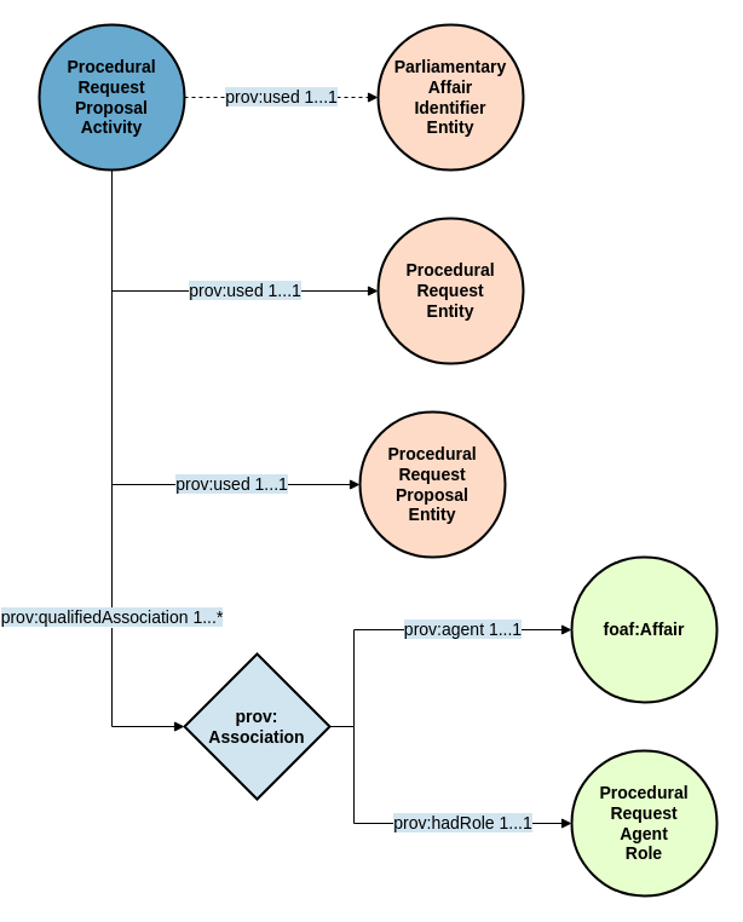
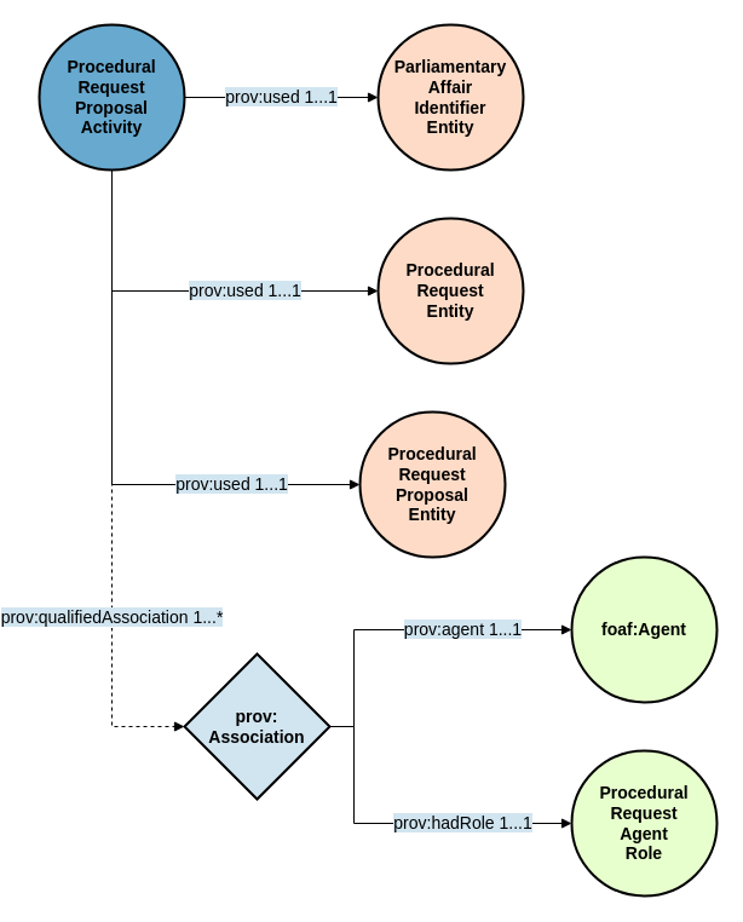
- <mxCell id="4" value="&lt;span style=&quot;background-color: rgb(209, 229, 240);&quot;&gt;&lt;font&gt;prov:used 1...1&lt;/font&gt;&lt;/span&gt;" style="endArrow=block;html=1;strokeColor=#000000;fontSize=14;fontColor=#000000;endFill=1;exitX=1;exitY=0.5;exitDx=0;exitDy=0;entryX=0;entryY=0.5;entryDx=0;entryDy=0;edgeStyle=orthogonalEdgeStyle;rounded=0;curved=0;dashed=1;" parent="1" source="2" target="3" edge="1"><mxGeometry width="50" height="50" relative="1" as="geometry"><mxPoint x="250" y="450" as="sourcePoint" /><mxPoint x="390" y="450" as="targetPoint" /><mxPoint as="offset" /></mxGeometry></mxCell>
+ <mxCell id="4" value="&lt;span style=&quot;background-color: rgb(209, 229, 240);&quot;&gt;&lt;font&gt;prov:used 1...1&lt;/font&gt;&lt;/span&gt;" style="endArrow=block;html=1;strokeColor=#000000;fontSize=14;fontColor=#000000;endFill=1;exitX=1;exitY=0.5;exitDx=0;exitDy=0;entryX=0;entryY=0.5;entryDx=0;entryDy=0;edgeStyle=orthogonalEdgeStyle;rounded=0;curved=0;" parent="1" source="2" target="3" edge="1"><mxGeometry width="50" height="50" relative="1" as="geometry"><mxPoint x="250" y="450" as="sourcePoint" /><mxPoint x="390" y="450" as="targetPoint" /><mxPoint as="offset" /></mxGeometry></mxCell>
- <mxCell id="8" value="&lt;b&gt;foaf:Affair&lt;/b&gt;" style="ellipse;whiteSpace=wrap;html=1;rounded=0;shadow=0;glass=0;comic=0;strokeColor=#000000;strokeWidth=2;fillColor=#E6FFCC;gradientColor=none;fontSize=14;fontColor=#000000;align=center;" vertex="1" parent="1"><mxGeometry x="460" y="460" width="120" height="120" as="geometry" /></mxCell>
+ <mxCell id="8" value="&lt;b&gt;foaf:Agent&lt;/b&gt;" style="ellipse;whiteSpace=wrap;html=1;rounded=0;shadow=0;glass=0;comic=0;strokeColor=#000000;strokeWidth=2;fillColor=#E6FFCC;gradientColor=none;fontSize=14;fontColor=#000000;align=center;" vertex="1" parent="1"><mxGeometry x="460" y="460" width="120" height="120" as="geometry" /></mxCell>
- <mxCell id="12" value="&lt;span style=&quot;background-color: rgb(209, 229, 240);&quot;&gt;&lt;font&gt;prov:qualifiedAssociation 1...*&lt;/font&gt;&lt;/span&gt;" style="endArrow=block;html=1;strokeColor=#000000;fontSize=14;fontColor=#000000;endFill=1;exitX=0.5;exitY=1;exitDx=0;exitDy=0;entryX=0;entryY=0.5;entryDx=0;entryDy=0;edgeStyle=orthogonalEdgeStyle;rounded=0;curved=0;" edge="1" parent="1" source="2" target="7"><mxGeometry x="0.423" width="50" height="50" relative="1" as="geometry"><mxPoint x="90" y="150" as="sourcePoint" /><mxPoint x="430" y="530" as="targetPoint" /><mxPoint as="offset" /></mxGeometry></mxCell>
+ <mxCell id="12" value="&lt;span style=&quot;background-color: rgb(209, 229, 240);&quot;&gt;&lt;font&gt;prov:qualifiedAssociation 1...*&lt;/font&gt;&lt;/span&gt;" style="endArrow=block;html=1;strokeColor=#000000;fontSize=14;fontColor=#000000;endFill=1;exitX=0.5;exitY=1;exitDx=0;exitDy=0;entryX=0;entryY=0.5;entryDx=0;entryDy=0;edgeStyle=orthogonalEdgeStyle;rounded=0;curved=0;dashed=1;" edge="1" parent="1" source="2" target="7"><mxGeometry x="0.423" width="50" height="50" relative="1" as="geometry"><mxPoint x="90" y="150" as="sourcePoint" /><mxPoint x="430" y="530" as="targetPoint" /><mxPoint as="offset" /></mxGeometry></mxCell>
